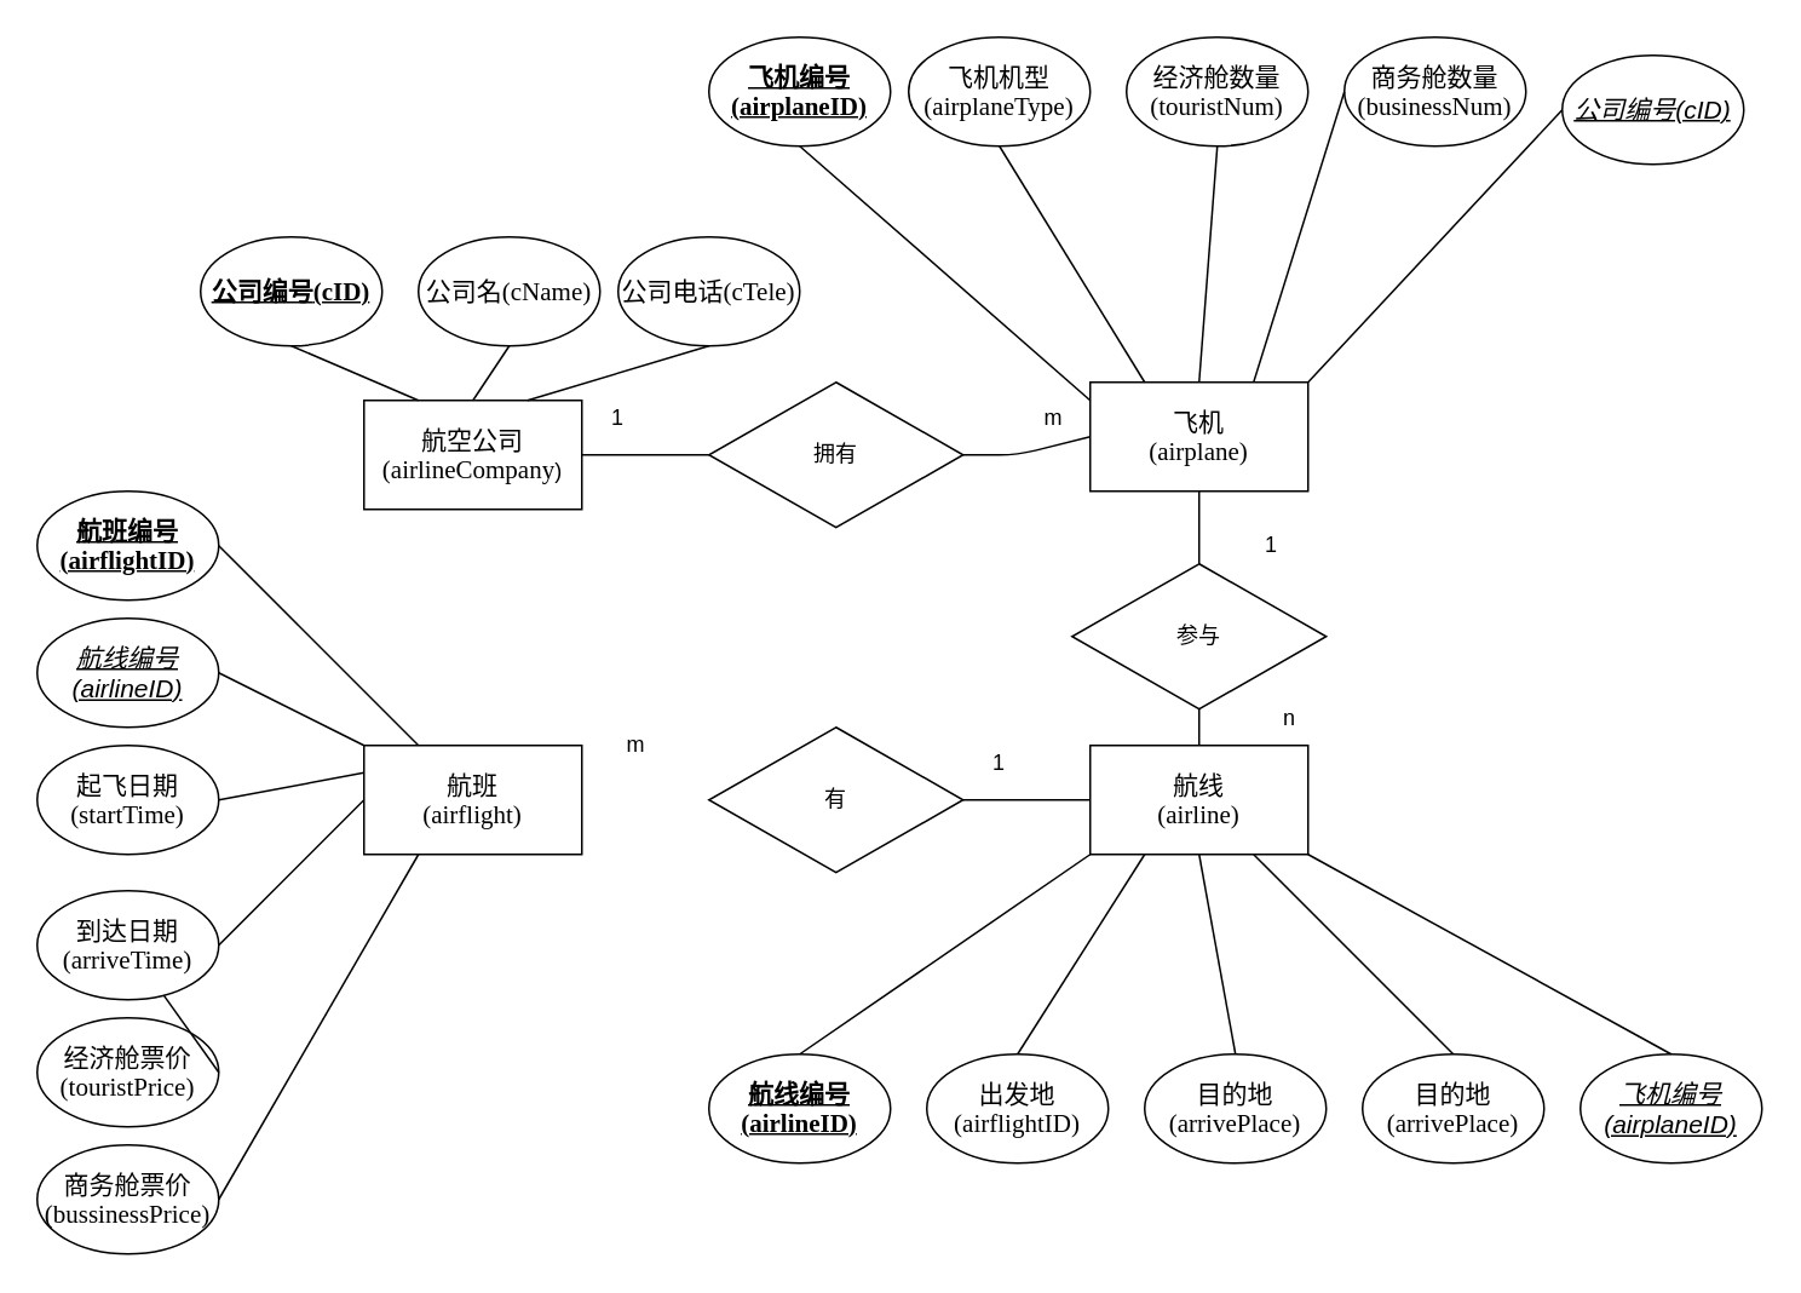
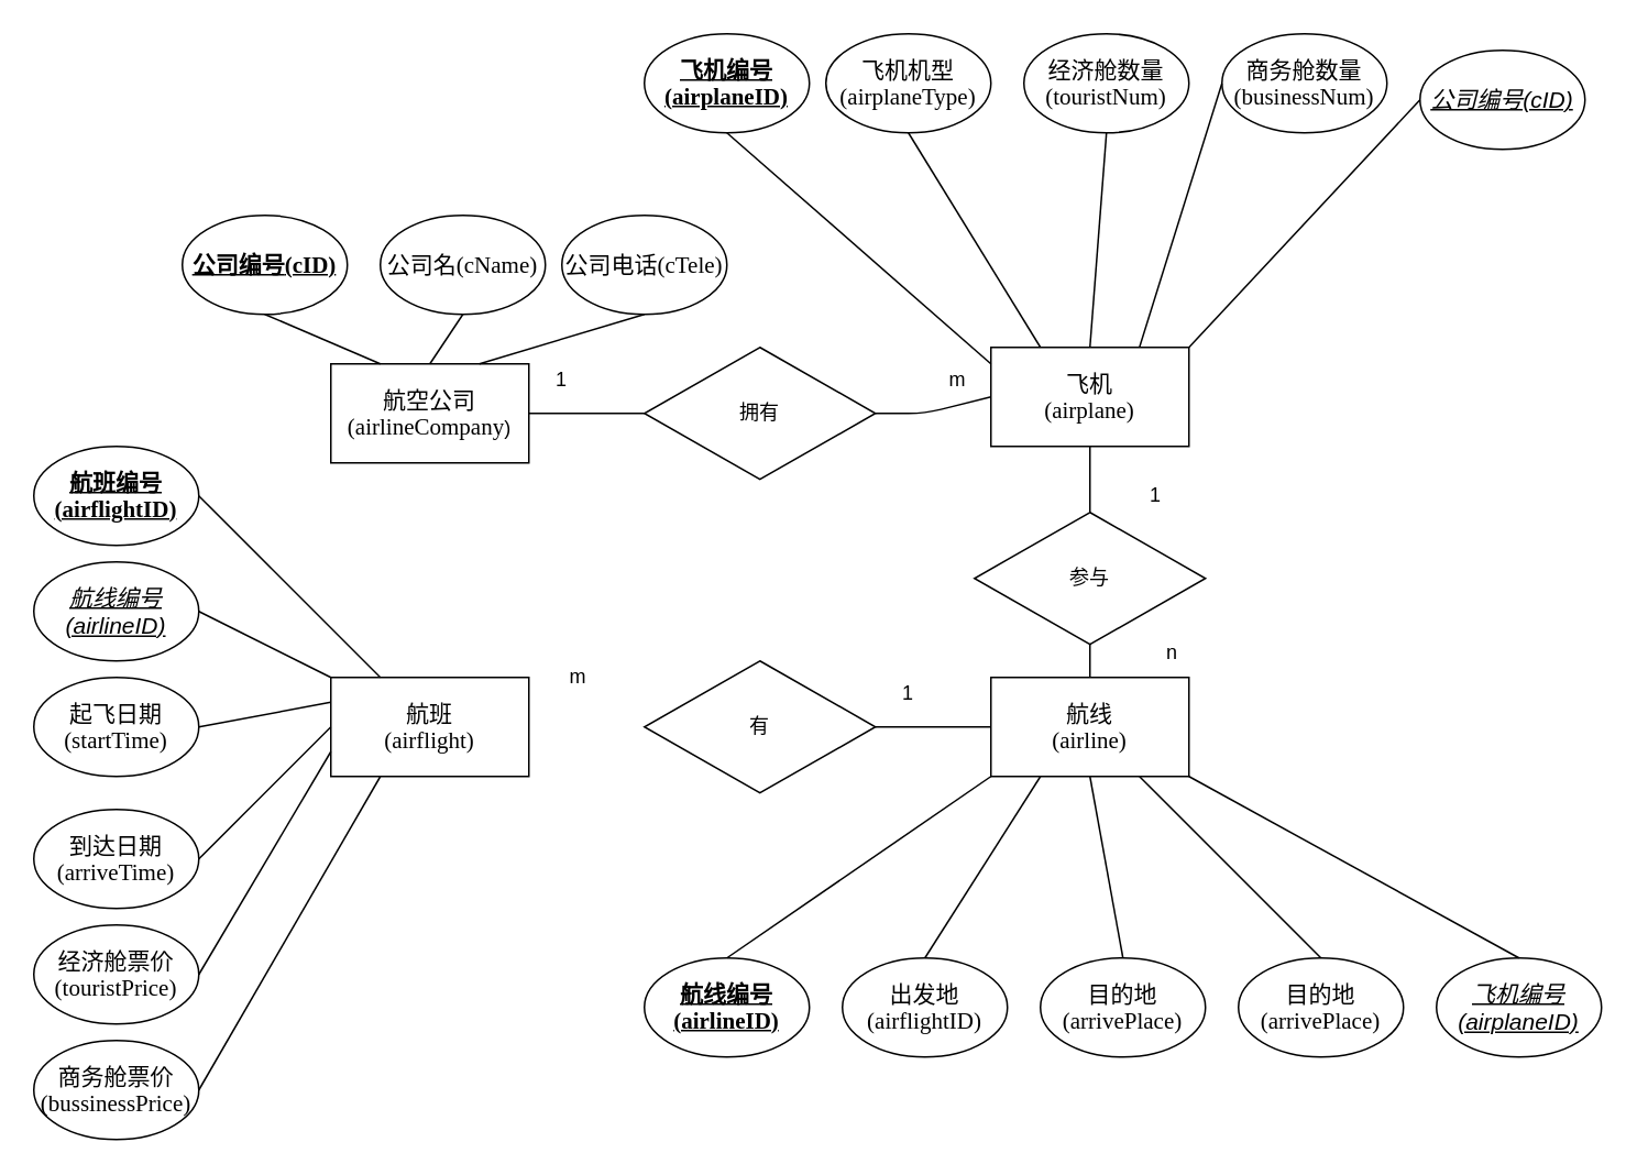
- <mxCell id="56" value="" style="endArrow=none;html=1;strokeColor=#000000;exitX=1;exitY=0.5;exitDx=0;exitDy=0;" edge="1" parent="1" source="50" target="49"><mxGeometry width="50" height="50" relative="1" as="geometry"><mxPoint x="-20" y="420" as="sourcePoint" /><mxPoint x="30" y="370" as="targetPoint" /></mxGeometry></mxCell>
+ <mxCell id="56" value="" style="endArrow=none;html=1;strokeColor=#000000;exitX=1;exitY=0.5;exitDx=0;exitDy=0;entryX=0;entryY=0.75;entryDx=0;entryDy=0;" edge="1" parent="1" source="50" target="5"><mxGeometry width="50" height="50" relative="1" as="geometry"><mxPoint x="-20" y="420" as="sourcePoint" /><mxPoint x="30" y="370" as="targetPoint" /></mxGeometry></mxCell>
